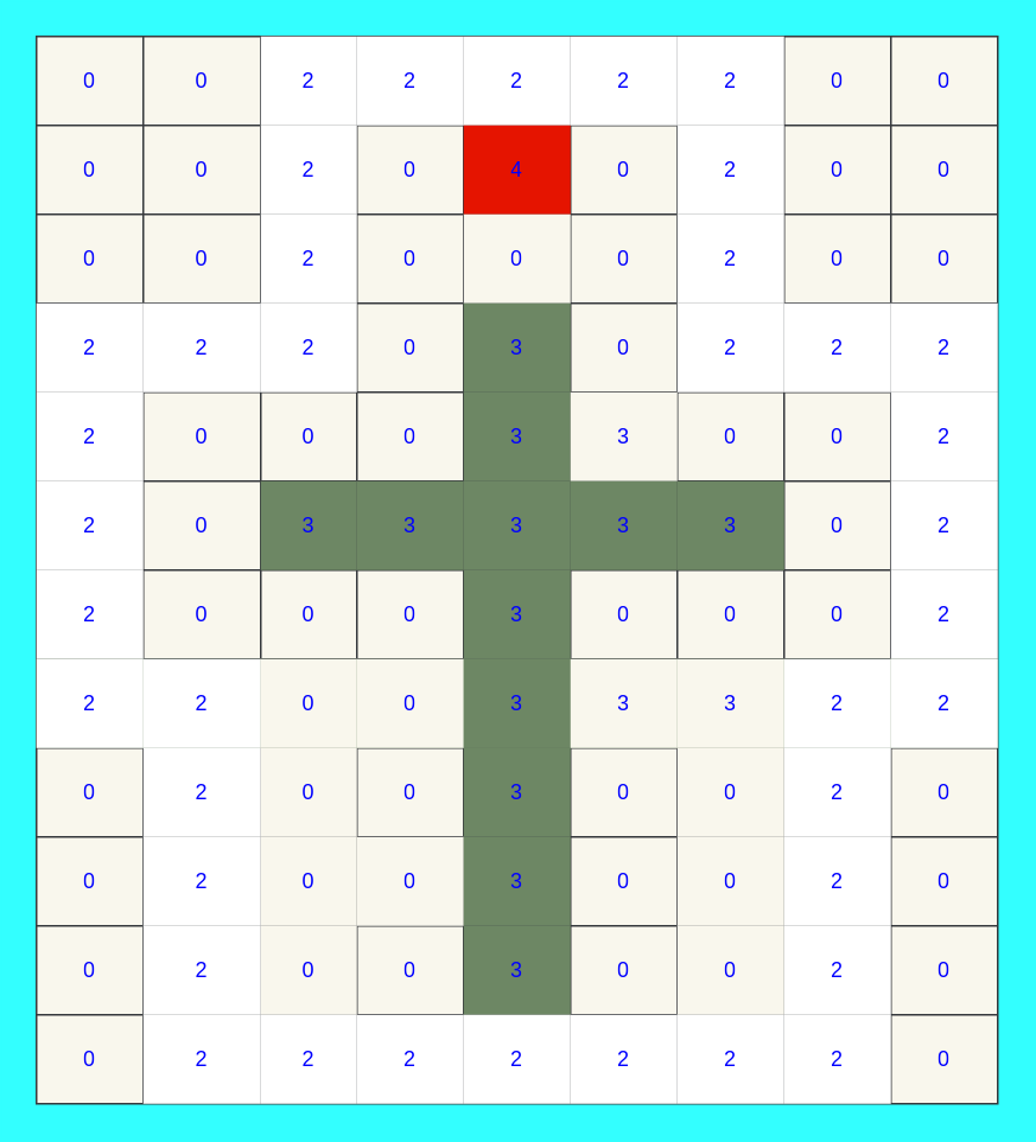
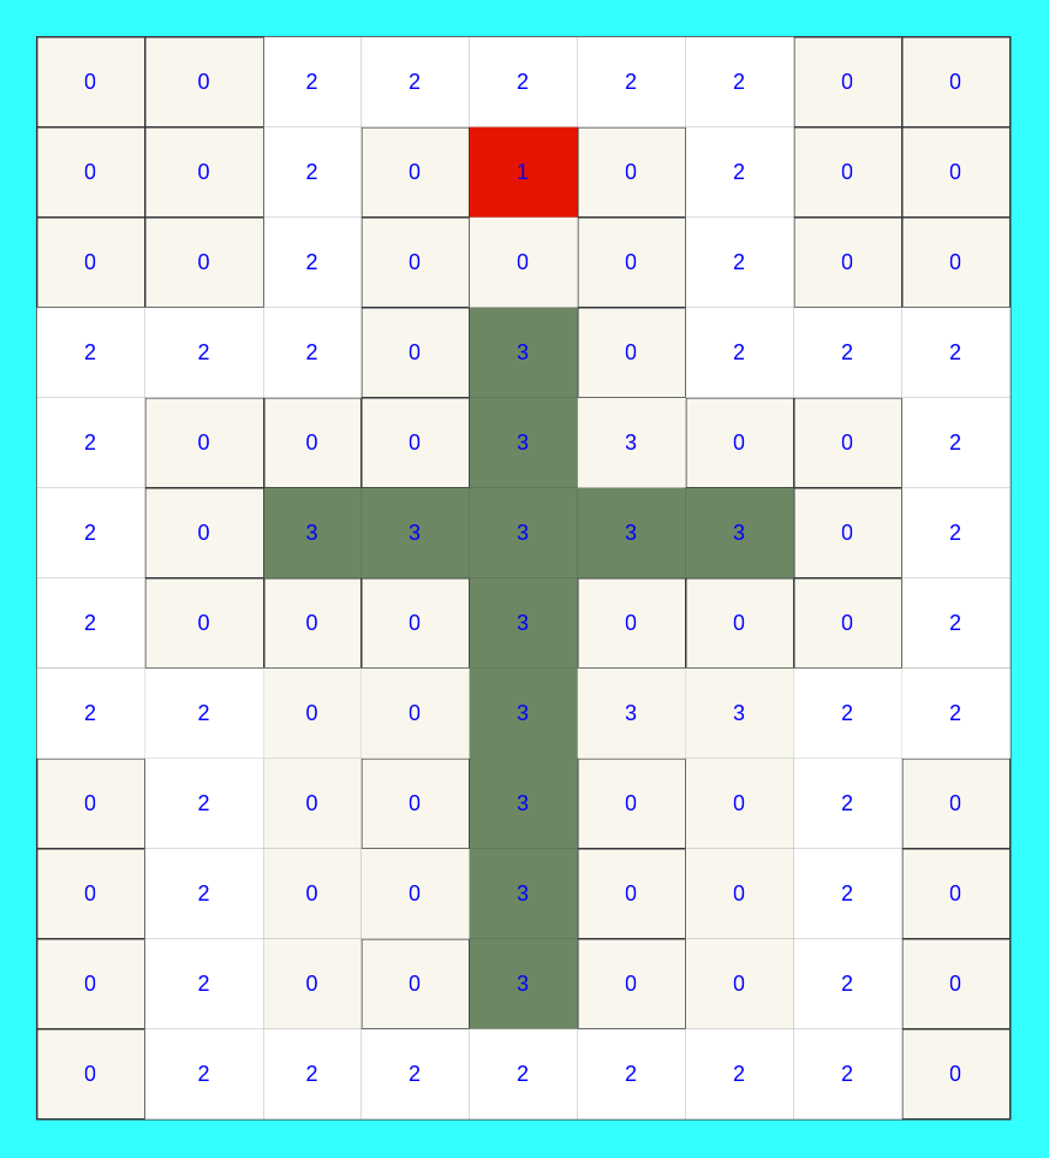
- <mxCell id="18" value="4" style="shape=partialRectangle;html=1;whiteSpace=wrap;connectable=0;overflow=hidden;fillColor=#e51400;top=0;left=0;bottom=0;right=0;strokeColor=#B20000;fontColor=#0000FF;" parent="13" vertex="1"><mxGeometry x="240" width="60" height="50" as="geometry" /></mxCell>
+ <mxCell id="18" value="1" style="shape=partialRectangle;html=1;whiteSpace=wrap;connectable=0;overflow=hidden;fillColor=#e51400;top=0;left=0;bottom=0;right=0;strokeColor=#B20000;fontColor=#0000FF;" parent="13" vertex="1"><mxGeometry x="240" width="60" height="50" as="geometry" /></mxCell>
